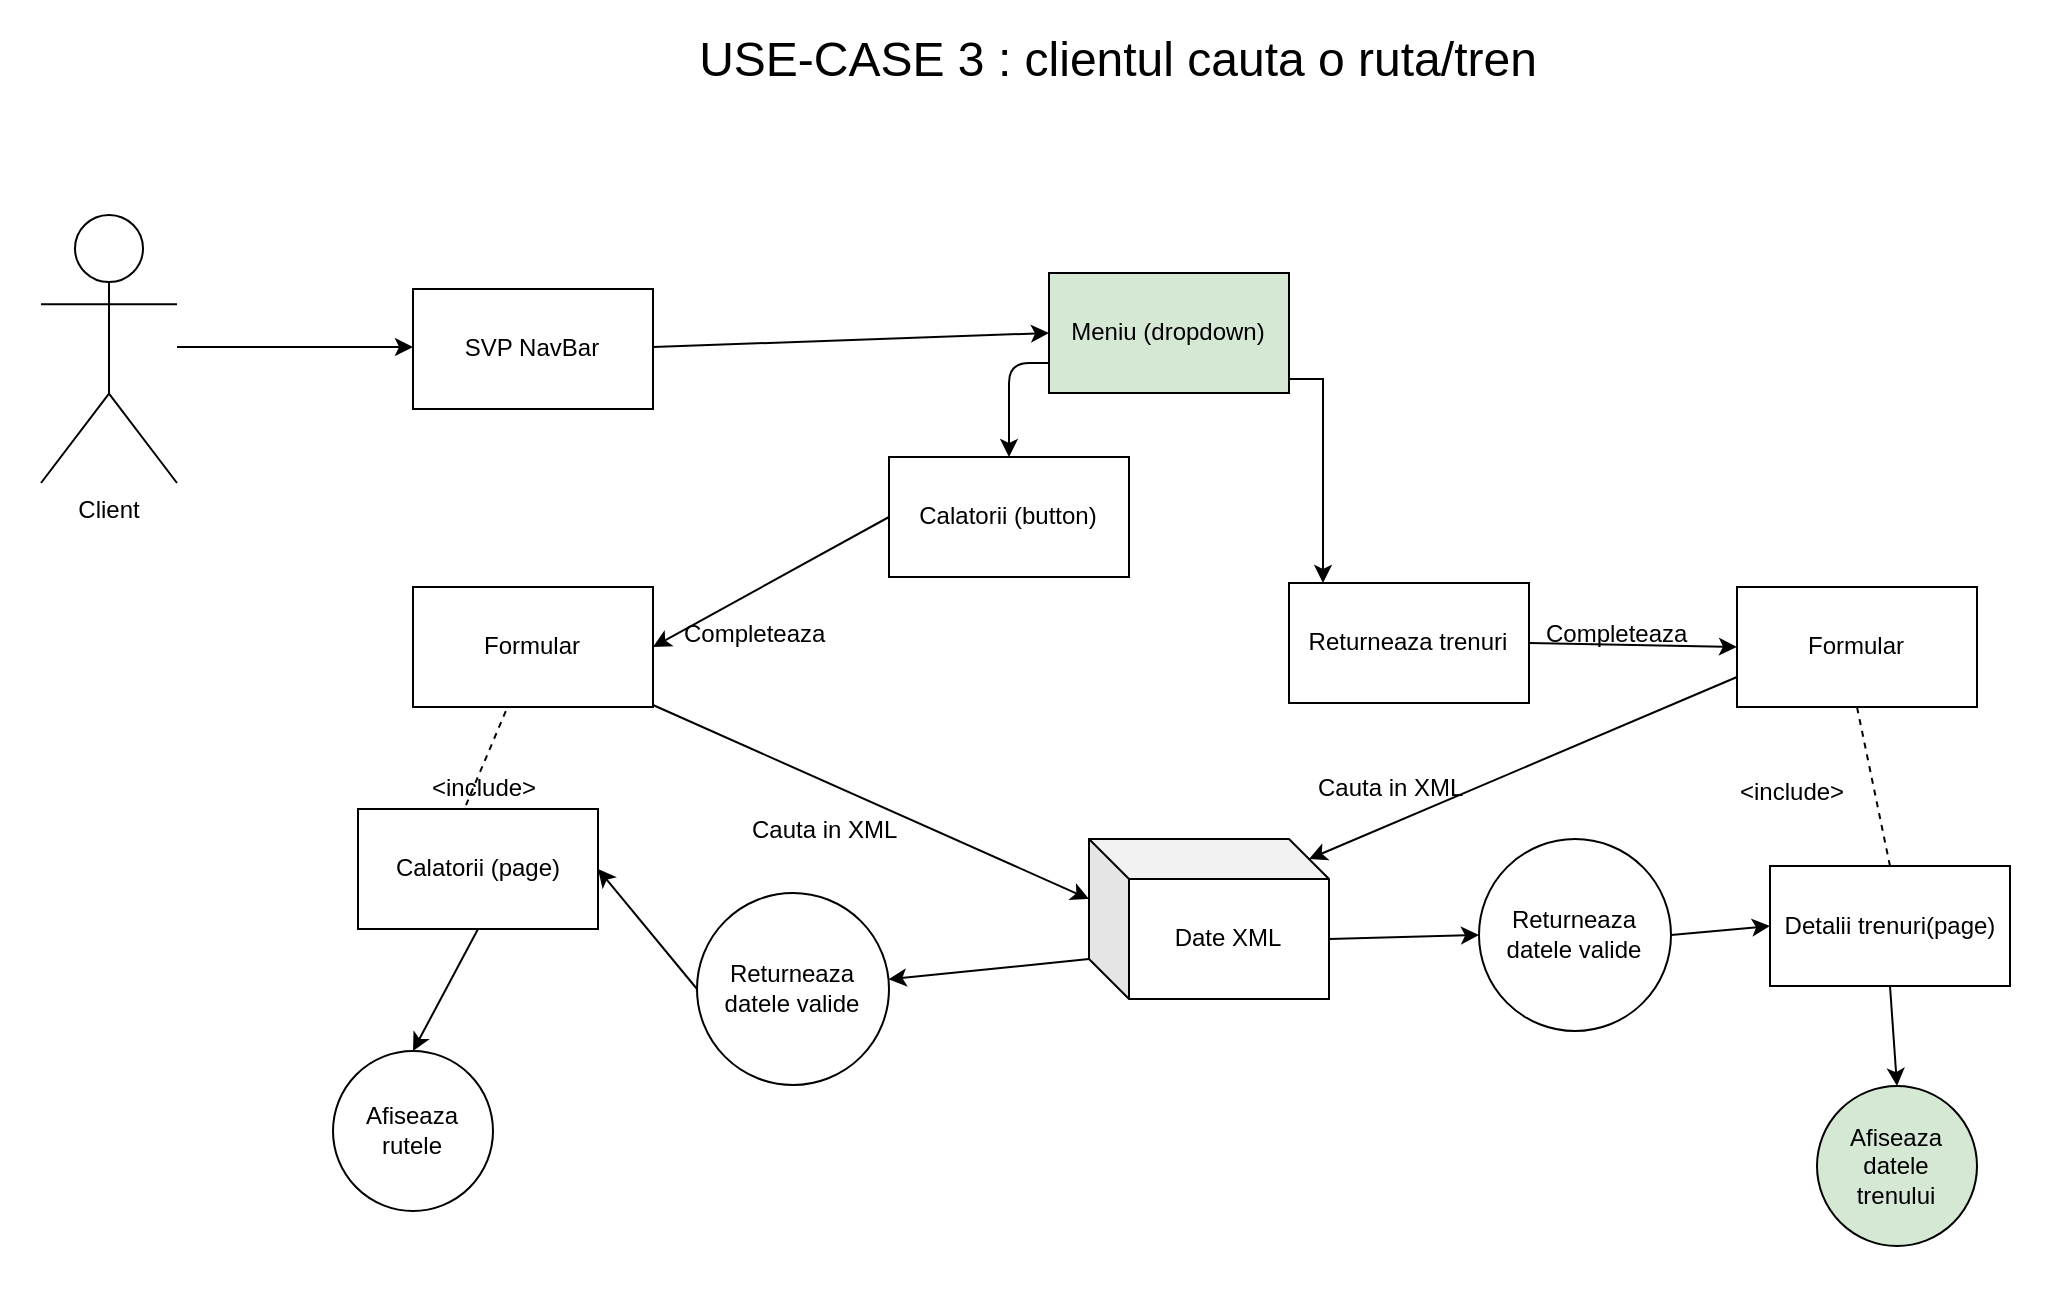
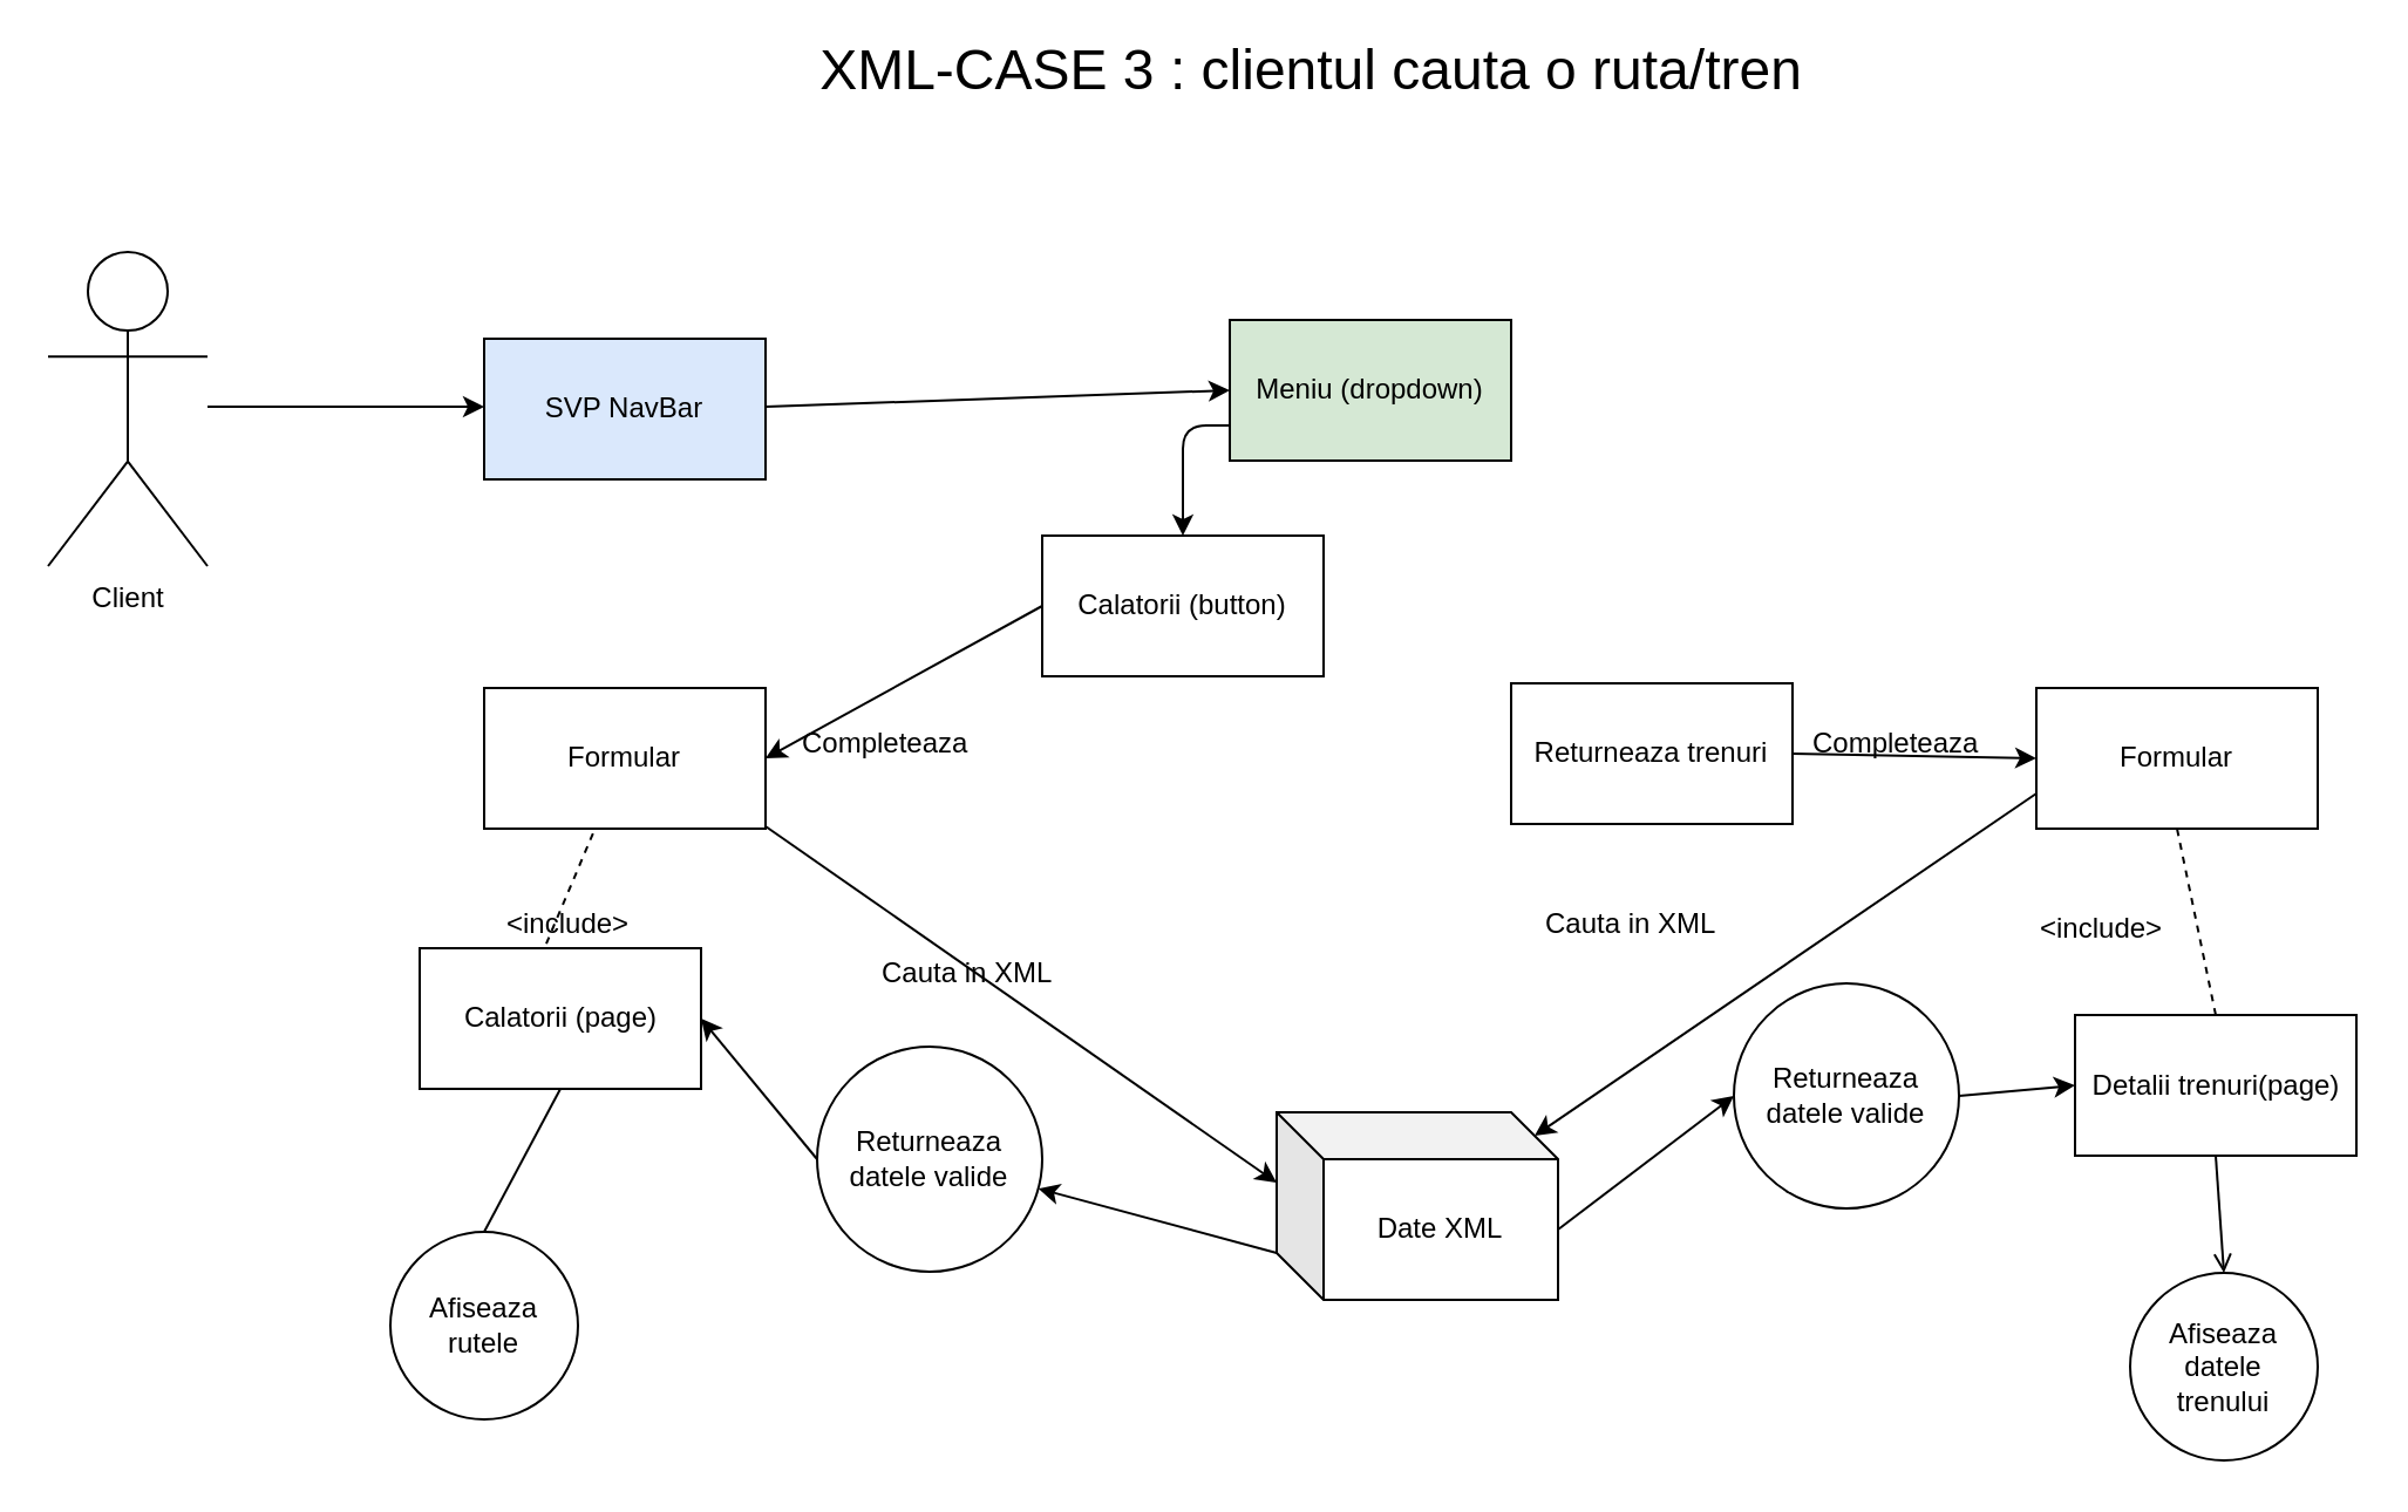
- <mxCell id="3" value="&lt;font style=&quot;font-size: 24px&quot;&gt;USE-CASE 3 : clientul cauta o ruta&lt;/font&gt;&lt;font style=&quot;font-size: 24px&quot;&gt;/tren&lt;/font&gt;" style="text;html=1;strokeColor=none;fillColor=none;align=center;verticalAlign=middle;whiteSpace=wrap;rounded=0;" vertex="1" parent="1"><mxGeometry x="241" y="20" width="636" height="20" as="geometry" /></mxCell>
+ <mxCell id="3" value="&lt;font style=&quot;font-size: 24px&quot;&gt;XML-CASE 3 : clientul cauta o ruta&lt;/font&gt;&lt;font style=&quot;font-size: 24px&quot;&gt;/tren&lt;/font&gt;" style="text;html=1;strokeColor=none;fillColor=none;align=center;verticalAlign=middle;whiteSpace=wrap;rounded=0;" vertex="1" parent="1"><mxGeometry x="241" y="20" width="636" height="20" as="geometry" /></mxCell>
- <mxCell id="4" value="&lt;div&gt;SVP NavBar&lt;br&gt;&lt;/div&gt;" style="rounded=0;whiteSpace=wrap;html=1;" vertex="1" parent="1"><mxGeometry x="206" y="144" width="120" height="60" as="geometry" /></mxCell>
+ <mxCell id="4" value="&lt;div&gt;SVP NavBar&lt;br&gt;&lt;/div&gt;" style="rounded=0;whiteSpace=wrap;html=1;fillColor=#dae8fc;" vertex="1" parent="1"><mxGeometry x="206" y="144" width="120" height="60" as="geometry" /></mxCell>
- <mxCell id="6" value="" style="edgeStyle=orthogonalEdgeStyle;rounded=0;orthogonalLoop=1;jettySize=auto;html=1;" edge="1" parent="1" source="7" target="8"><mxGeometry relative="1" as="geometry"><Array as="points"><mxPoint x="661" y="189" /></Array></mxGeometry></mxCell>
- <mxCell id="16" value="Date XML" style="shape=cube;whiteSpace=wrap;html=1;boundedLbl=1;backgroundOutline=1;darkOpacity=0.05;darkOpacity2=0.1;" vertex="1" parent="1"><mxGeometry x="544" y="419" width="120" height="80" as="geometry" /></mxCell>
+ <mxCell id="16" value="Date XML" style="shape=cube;whiteSpace=wrap;html=1;boundedLbl=1;backgroundOutline=1;darkOpacity=0.05;darkOpacity2=0.1;" vertex="1" parent="1"><mxGeometry x="544" y="474" width="120" height="80" as="geometry" /></mxCell>
- <mxCell id="24" value="" style="endArrow=classic;html=1;exitX=0.5;exitY=1;exitDx=0;exitDy=0;entryX=0.5;entryY=0;entryDx=0;entryDy=0;" edge="1" parent="1" source="19" target="25"><mxGeometry width="50" height="50" relative="1" as="geometry"><mxPoint x="442" y="550" as="sourcePoint" /><mxPoint x="387" y="565" as="targetPoint" /></mxGeometry></mxCell>
+ <mxCell id="24" value="" style="endArrow=none;html=1;exitX=0.5;exitY=1;exitDx=0;exitDy=0;entryX=0.5;entryY=0;entryDx=0;entryDy=0;" edge="1" parent="1" source="19" target="25"><mxGeometry width="50" height="50" relative="1" as="geometry"><mxPoint x="442" y="550" as="sourcePoint" /><mxPoint x="387" y="565" as="targetPoint" /></mxGeometry></mxCell>
- <mxCell id="34" value="" style="endArrow=classic;html=1;exitX=0.5;exitY=1;exitDx=0;exitDy=0;entryX=0.5;entryY=0;entryDx=0;entryDy=0;" edge="1" parent="1" source="31" target="35"><mxGeometry width="50" height="50" relative="1" as="geometry"><mxPoint x="1021" y="607.5" as="sourcePoint" /><mxPoint x="966" y="622.5" as="targetPoint" /></mxGeometry></mxCell>
+ <mxCell id="34" value="" style="endArrow=open;html=1;exitX=0.5;exitY=1;exitDx=0;exitDy=0;entryX=0.5;entryY=0;entryDx=0;entryDy=0;" edge="1" parent="1" source="31" target="35"><mxGeometry width="50" height="50" relative="1" as="geometry"><mxPoint x="1021" y="607.5" as="sourcePoint" /><mxPoint x="966" y="622.5" as="targetPoint" /></mxGeometry></mxCell>
- <mxCell id="35" value="&lt;div&gt;Afiseaza datele&lt;/div&gt;&lt;div&gt;trenului&lt;/div&gt;" style="ellipse;whiteSpace=wrap;html=1;aspect=fixed;fillColor=#d5e8d4;" vertex="1" parent="1"><mxGeometry x="908" y="542.5" width="80" height="80" as="geometry" /></mxCell>
+ <mxCell id="35" value="&lt;div&gt;Afiseaza datele&lt;/div&gt;&lt;div&gt;trenului&lt;/div&gt;" style="ellipse;whiteSpace=wrap;html=1;aspect=fixed;" vertex="1" parent="1"><mxGeometry x="908" y="542.5" width="80" height="80" as="geometry" /></mxCell>
